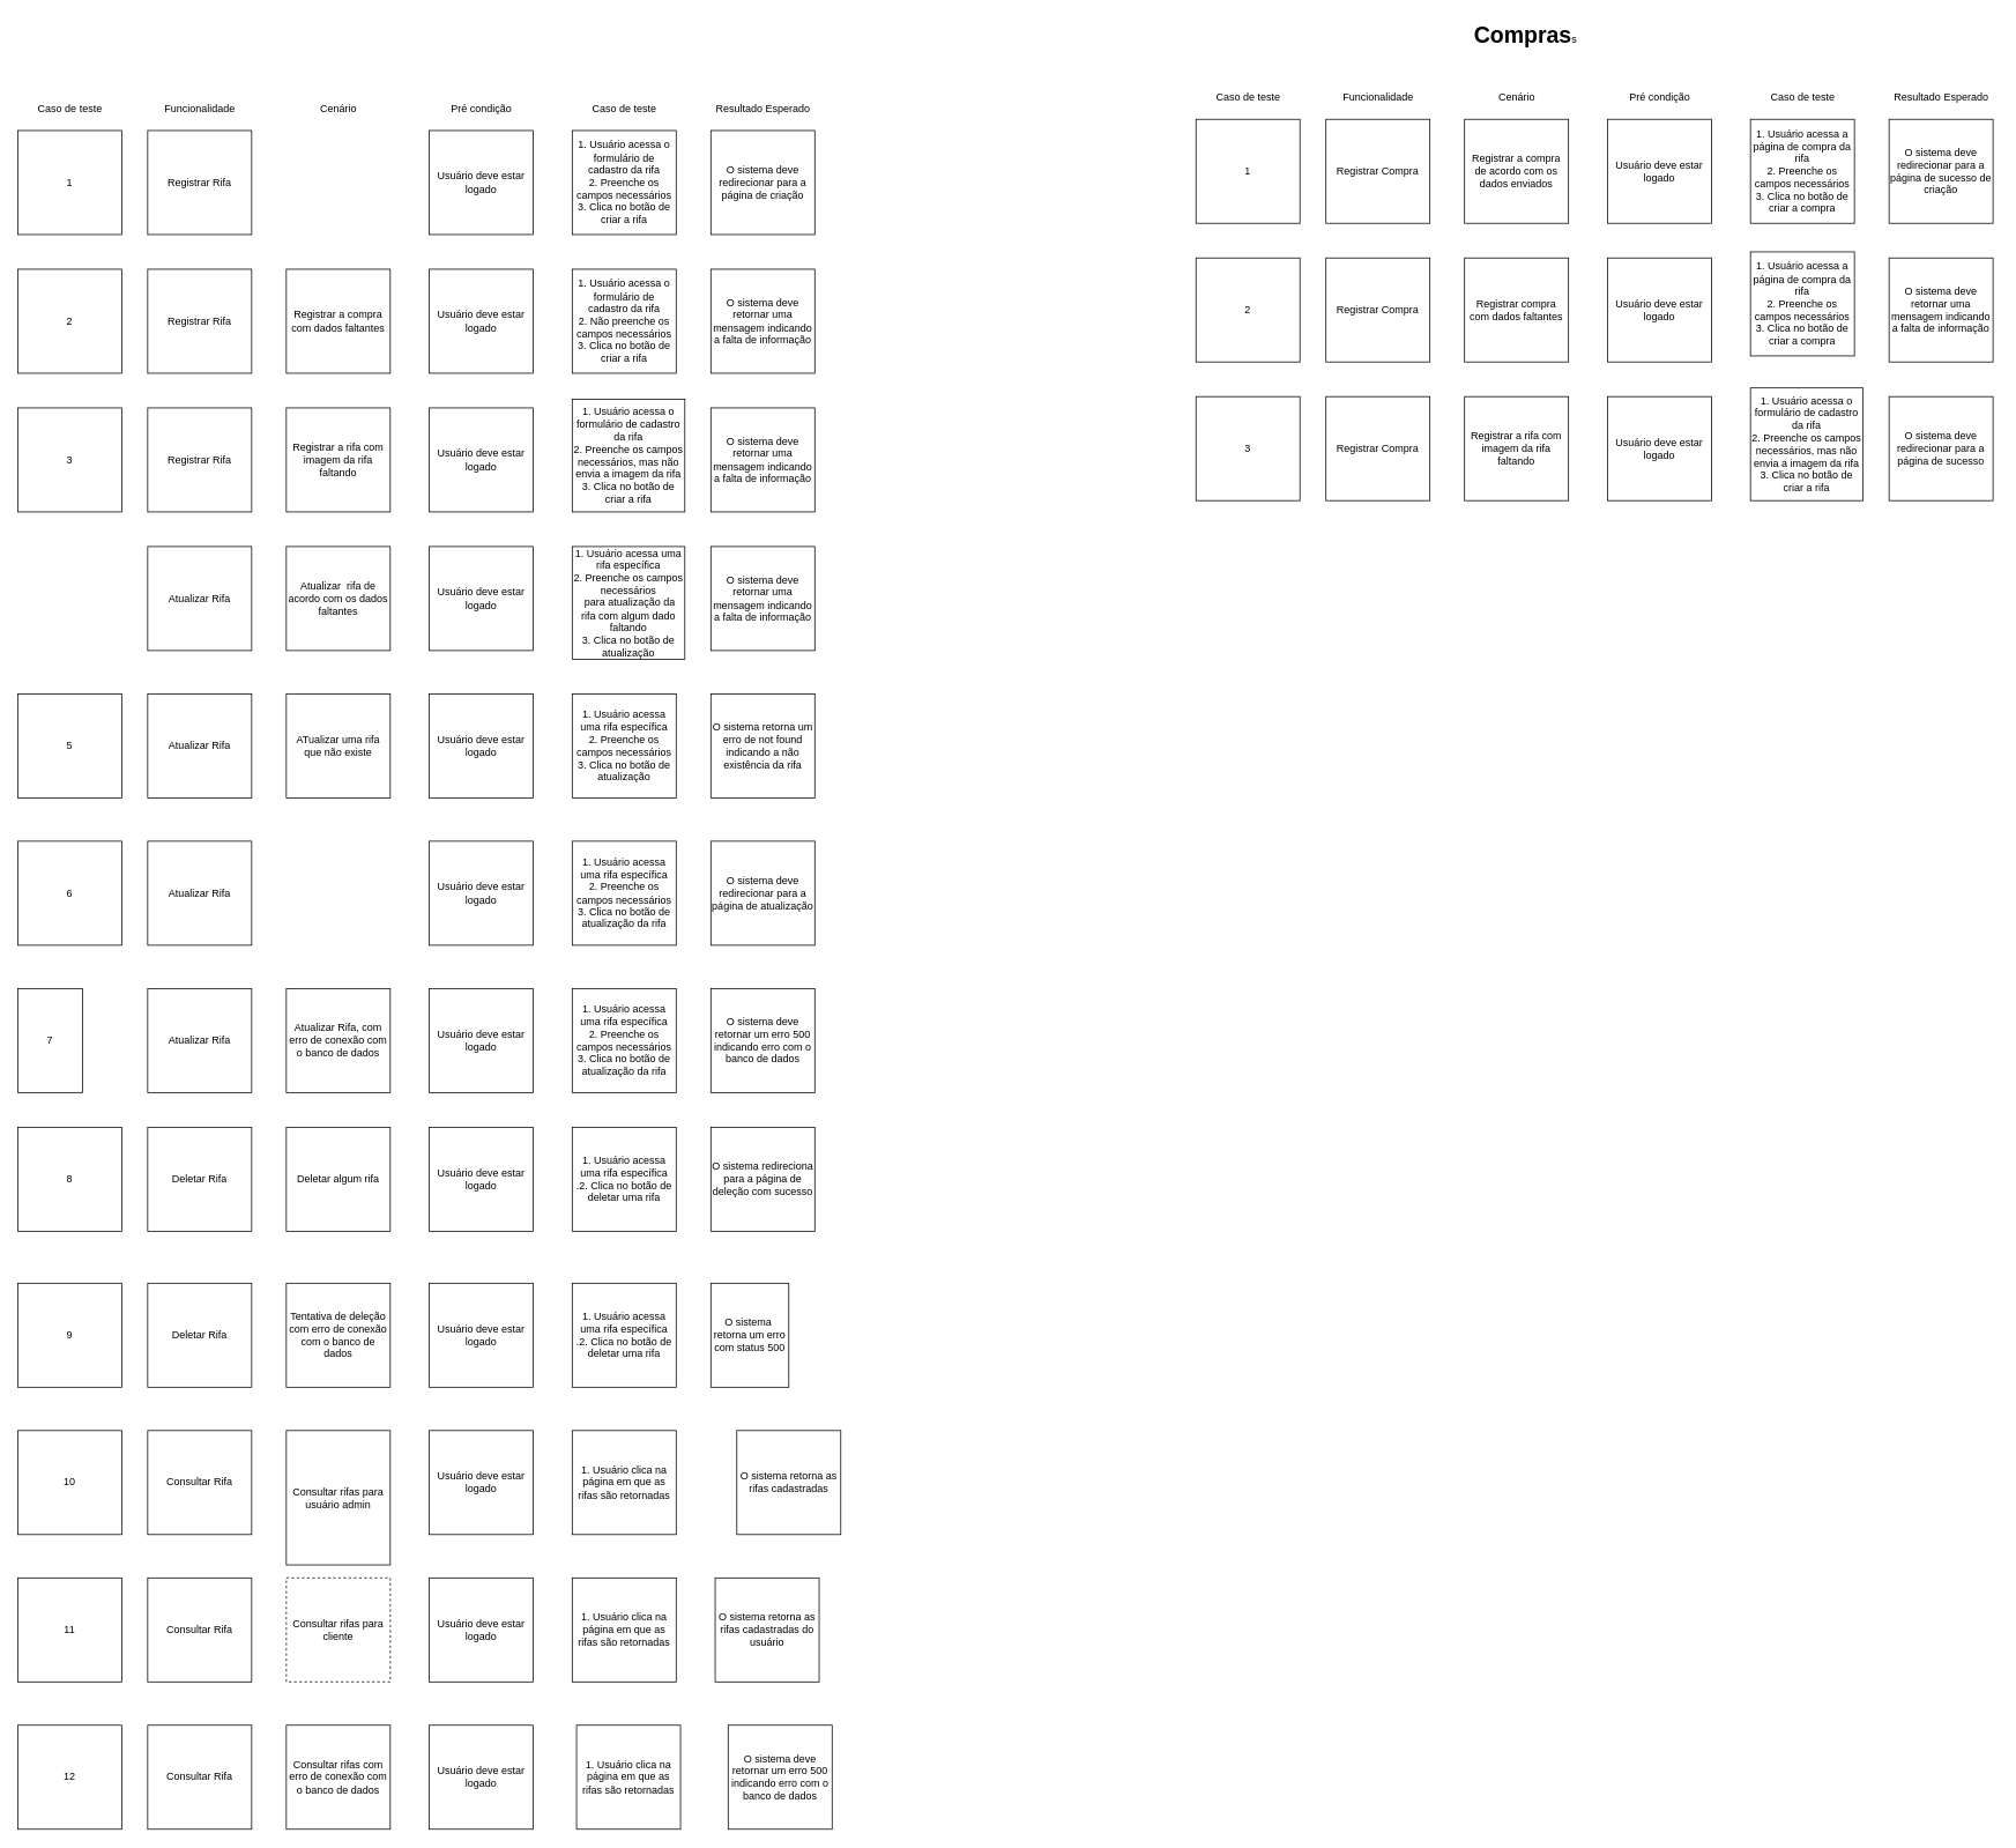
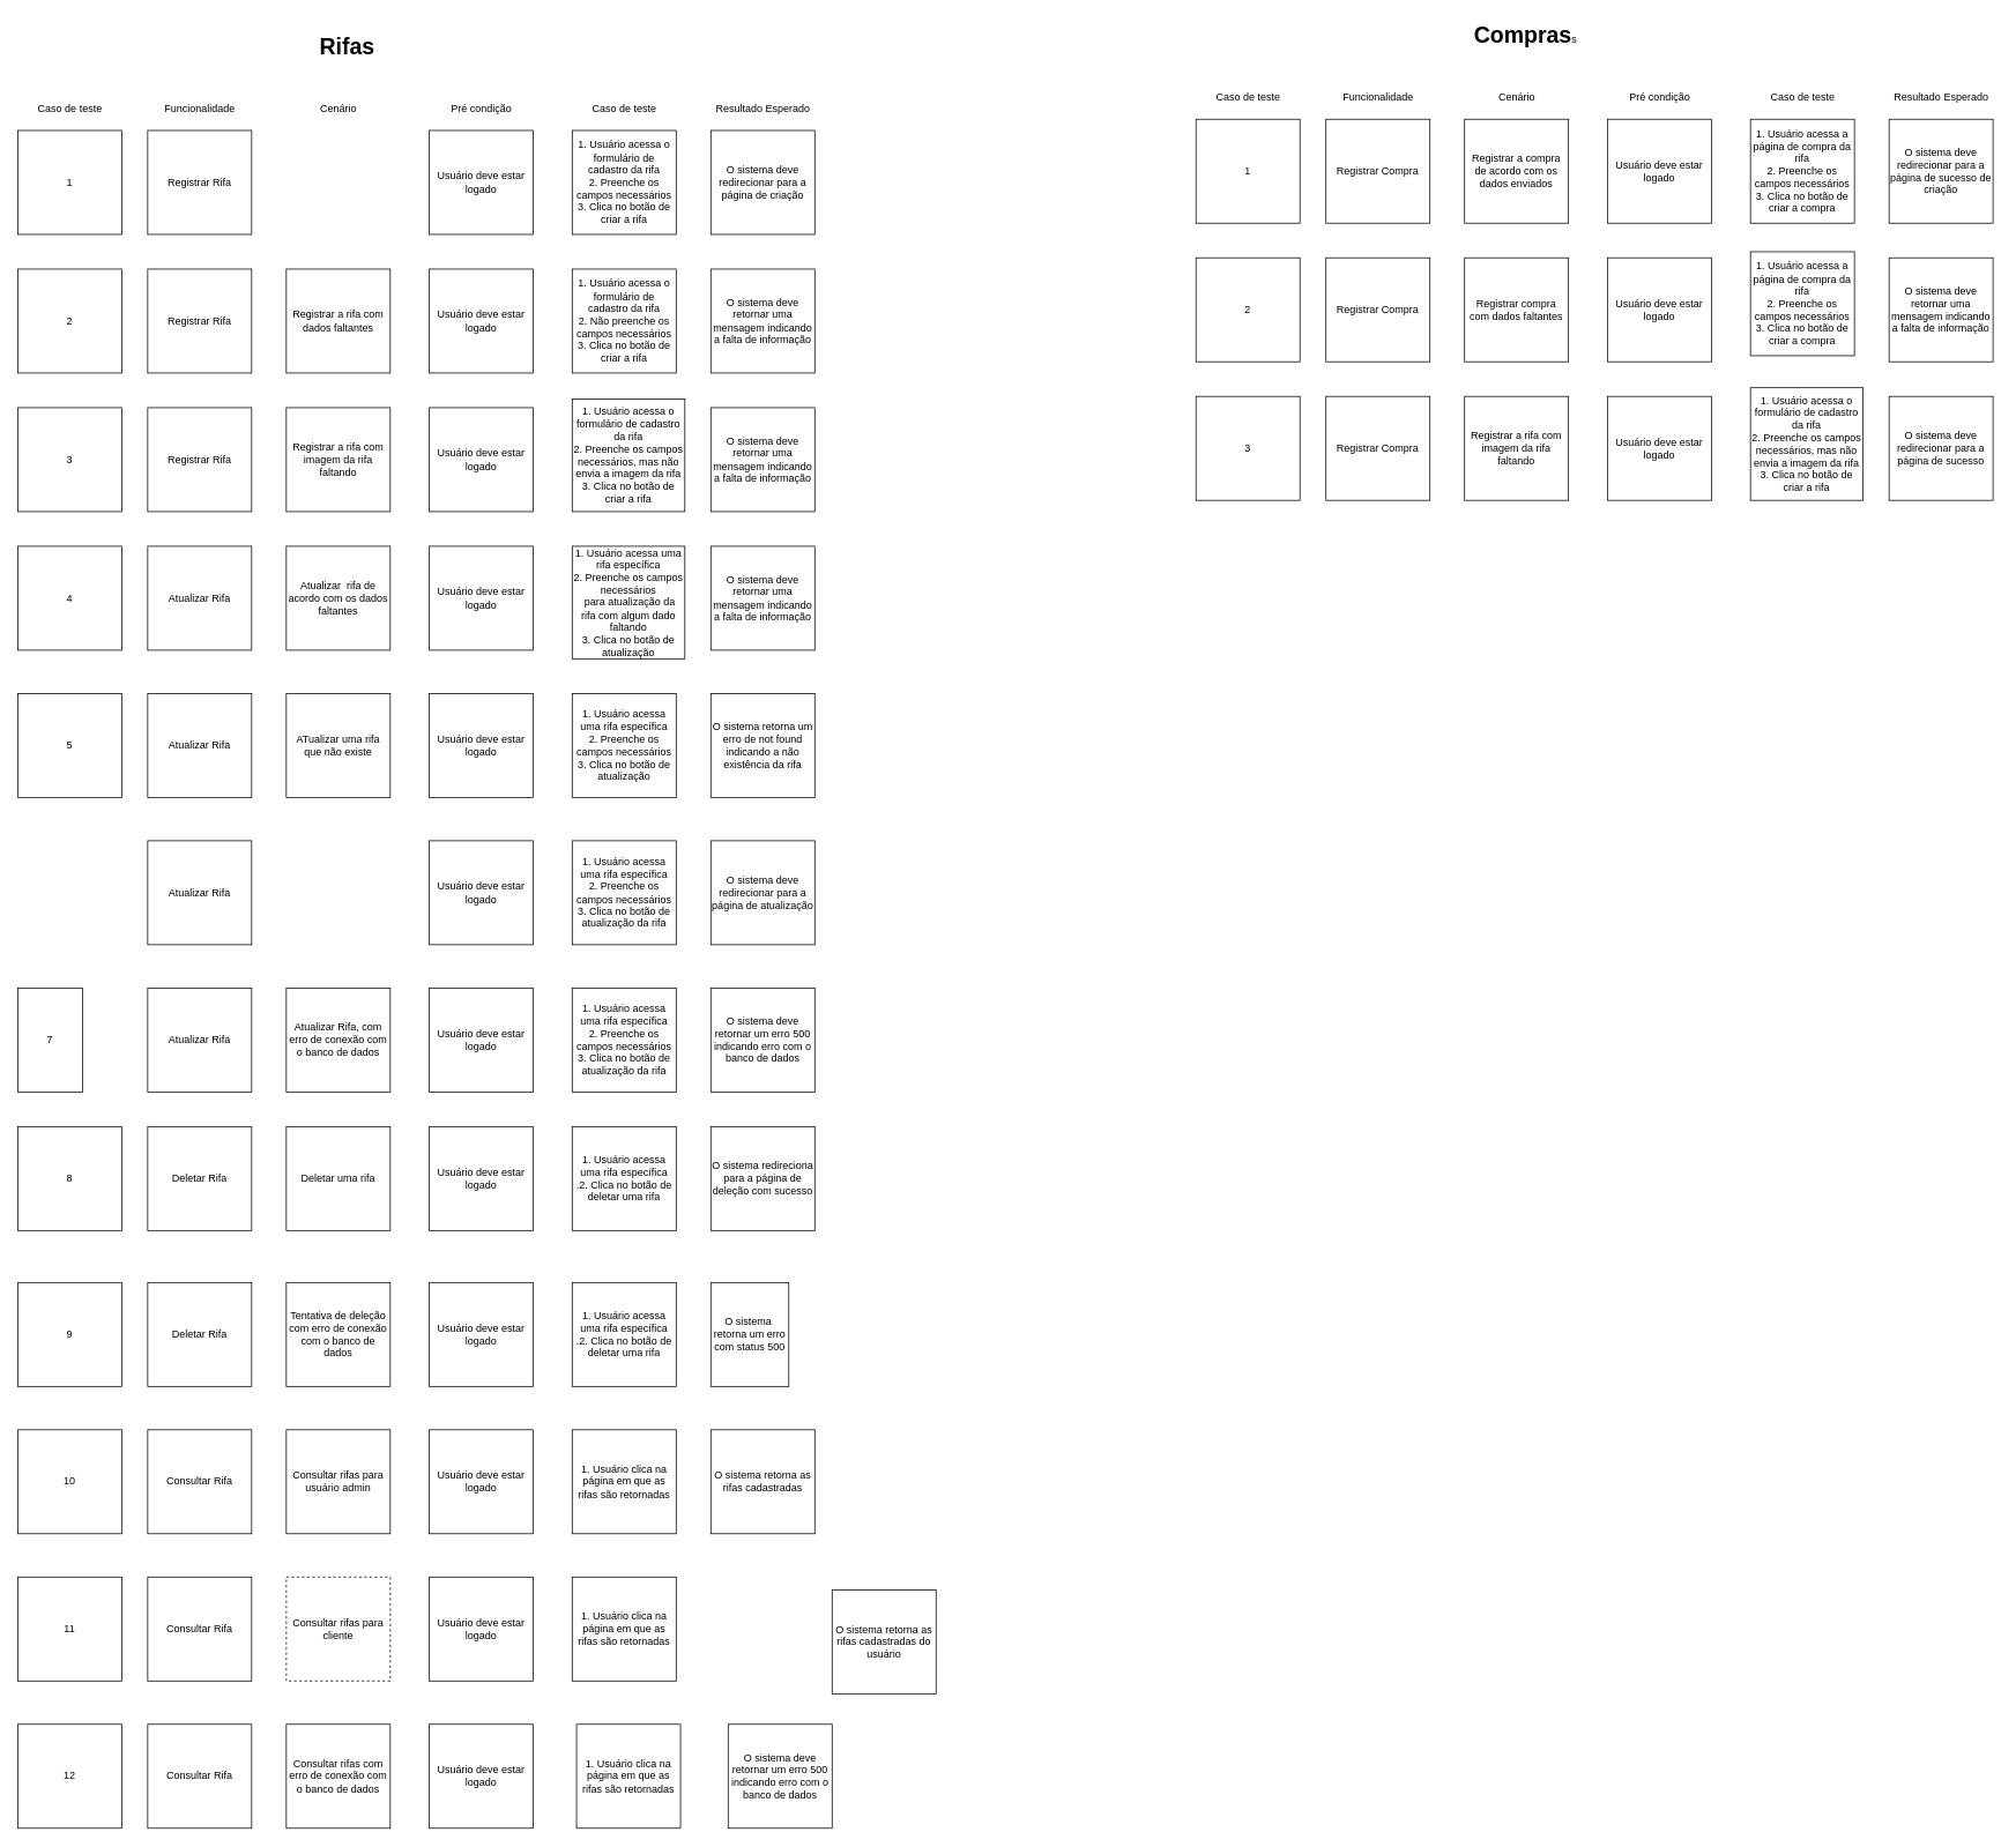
+ <mxCell id="61" value="&lt;font style=&quot;font-size: 26px;&quot;&gt;&lt;b&gt;Rifas&lt;/b&gt;&lt;/font&gt;" style="text;html=1;align=center;verticalAlign=middle;resizable=0;points=[];autosize=1;strokeColor=none;fillColor=none;" vertex="1" parent="1"><mxGeometry x="355" y="33" width="90" height="40" as="geometry" /></mxCell>
- <mxCell id="15" value="Registrar a compra com dados faltantes" style="whiteSpace=wrap;html=1;aspect=fixed;" vertex="1" parent="1"><mxGeometry x="330" y="310" width="120" height="120" as="geometry" /></mxCell>
+ <mxCell id="15" value="Registrar a rifa com dados faltantes" style="whiteSpace=wrap;html=1;aspect=fixed;" vertex="1" parent="1"><mxGeometry x="330" y="310" width="120" height="120" as="geometry" /></mxCell>
+ <mxCell id="24" value="4" style="whiteSpace=wrap;html=1;aspect=fixed;" vertex="1" parent="1"><mxGeometry x="20" y="630" width="120" height="120" as="geometry" /></mxCell>
- <mxCell id="35" value="6" style="whiteSpace=wrap;html=1;aspect=fixed;" vertex="1" parent="1"><mxGeometry x="20" y="970" width="120" height="120" as="geometry" /></mxCell>
- <mxCell id="47" value="Deletar algum rifa" style="whiteSpace=wrap;html=1;aspect=fixed;" vertex="1" parent="1"><mxGeometry x="330" y="1300" width="120" height="120" as="geometry" /></mxCell>
+ <mxCell id="47" value="Deletar uma rifa" style="whiteSpace=wrap;html=1;aspect=fixed;" vertex="1" parent="1"><mxGeometry x="330" y="1300" width="120" height="120" as="geometry" /></mxCell>
- <mxCell id="60" value="O sistema retorna as rifas cadastradas" style="whiteSpace=wrap;html=1;aspect=fixed;" vertex="1" parent="1"><mxGeometry x="850" y="1650" width="120" height="120" as="geometry" /></mxCell>
+ <mxCell id="60" value="O sistema retorna as rifas cadastradas" style="whiteSpace=wrap;html=1;aspect=fixed;" vertex="1" parent="1"><mxGeometry x="820" y="1650" width="120" height="120" as="geometry" /></mxCell>
- <mxCell id="57" value="Consultar rifas para usuário admin" style="whiteSpace=wrap;html=1;aspect=fixed;" vertex="1" parent="1"><mxGeometry x="330" y="1650" width="120" height="155" as="geometry" /></mxCell>
+ <mxCell id="57" value="Consultar rifas para usuário admin" style="whiteSpace=wrap;html=1;aspect=fixed;" vertex="1" parent="1"><mxGeometry x="330" y="1650" width="120" height="120" as="geometry" /></mxCell>
- <mxCell id="76" value="O sistema retorna as rifas cadastradas do usuário" style="whiteSpace=wrap;html=1;aspect=fixed;" vertex="1" parent="1"><mxGeometry x="825" y="1820" width="120" height="120" as="geometry" /></mxCell>
+ <mxCell id="76" value="O sistema retorna as rifas cadastradas do usuário" style="whiteSpace=wrap;html=1;aspect=fixed;" vertex="1" parent="1"><mxGeometry x="960" y="1835" width="120" height="120" as="geometry" /></mxCell>
